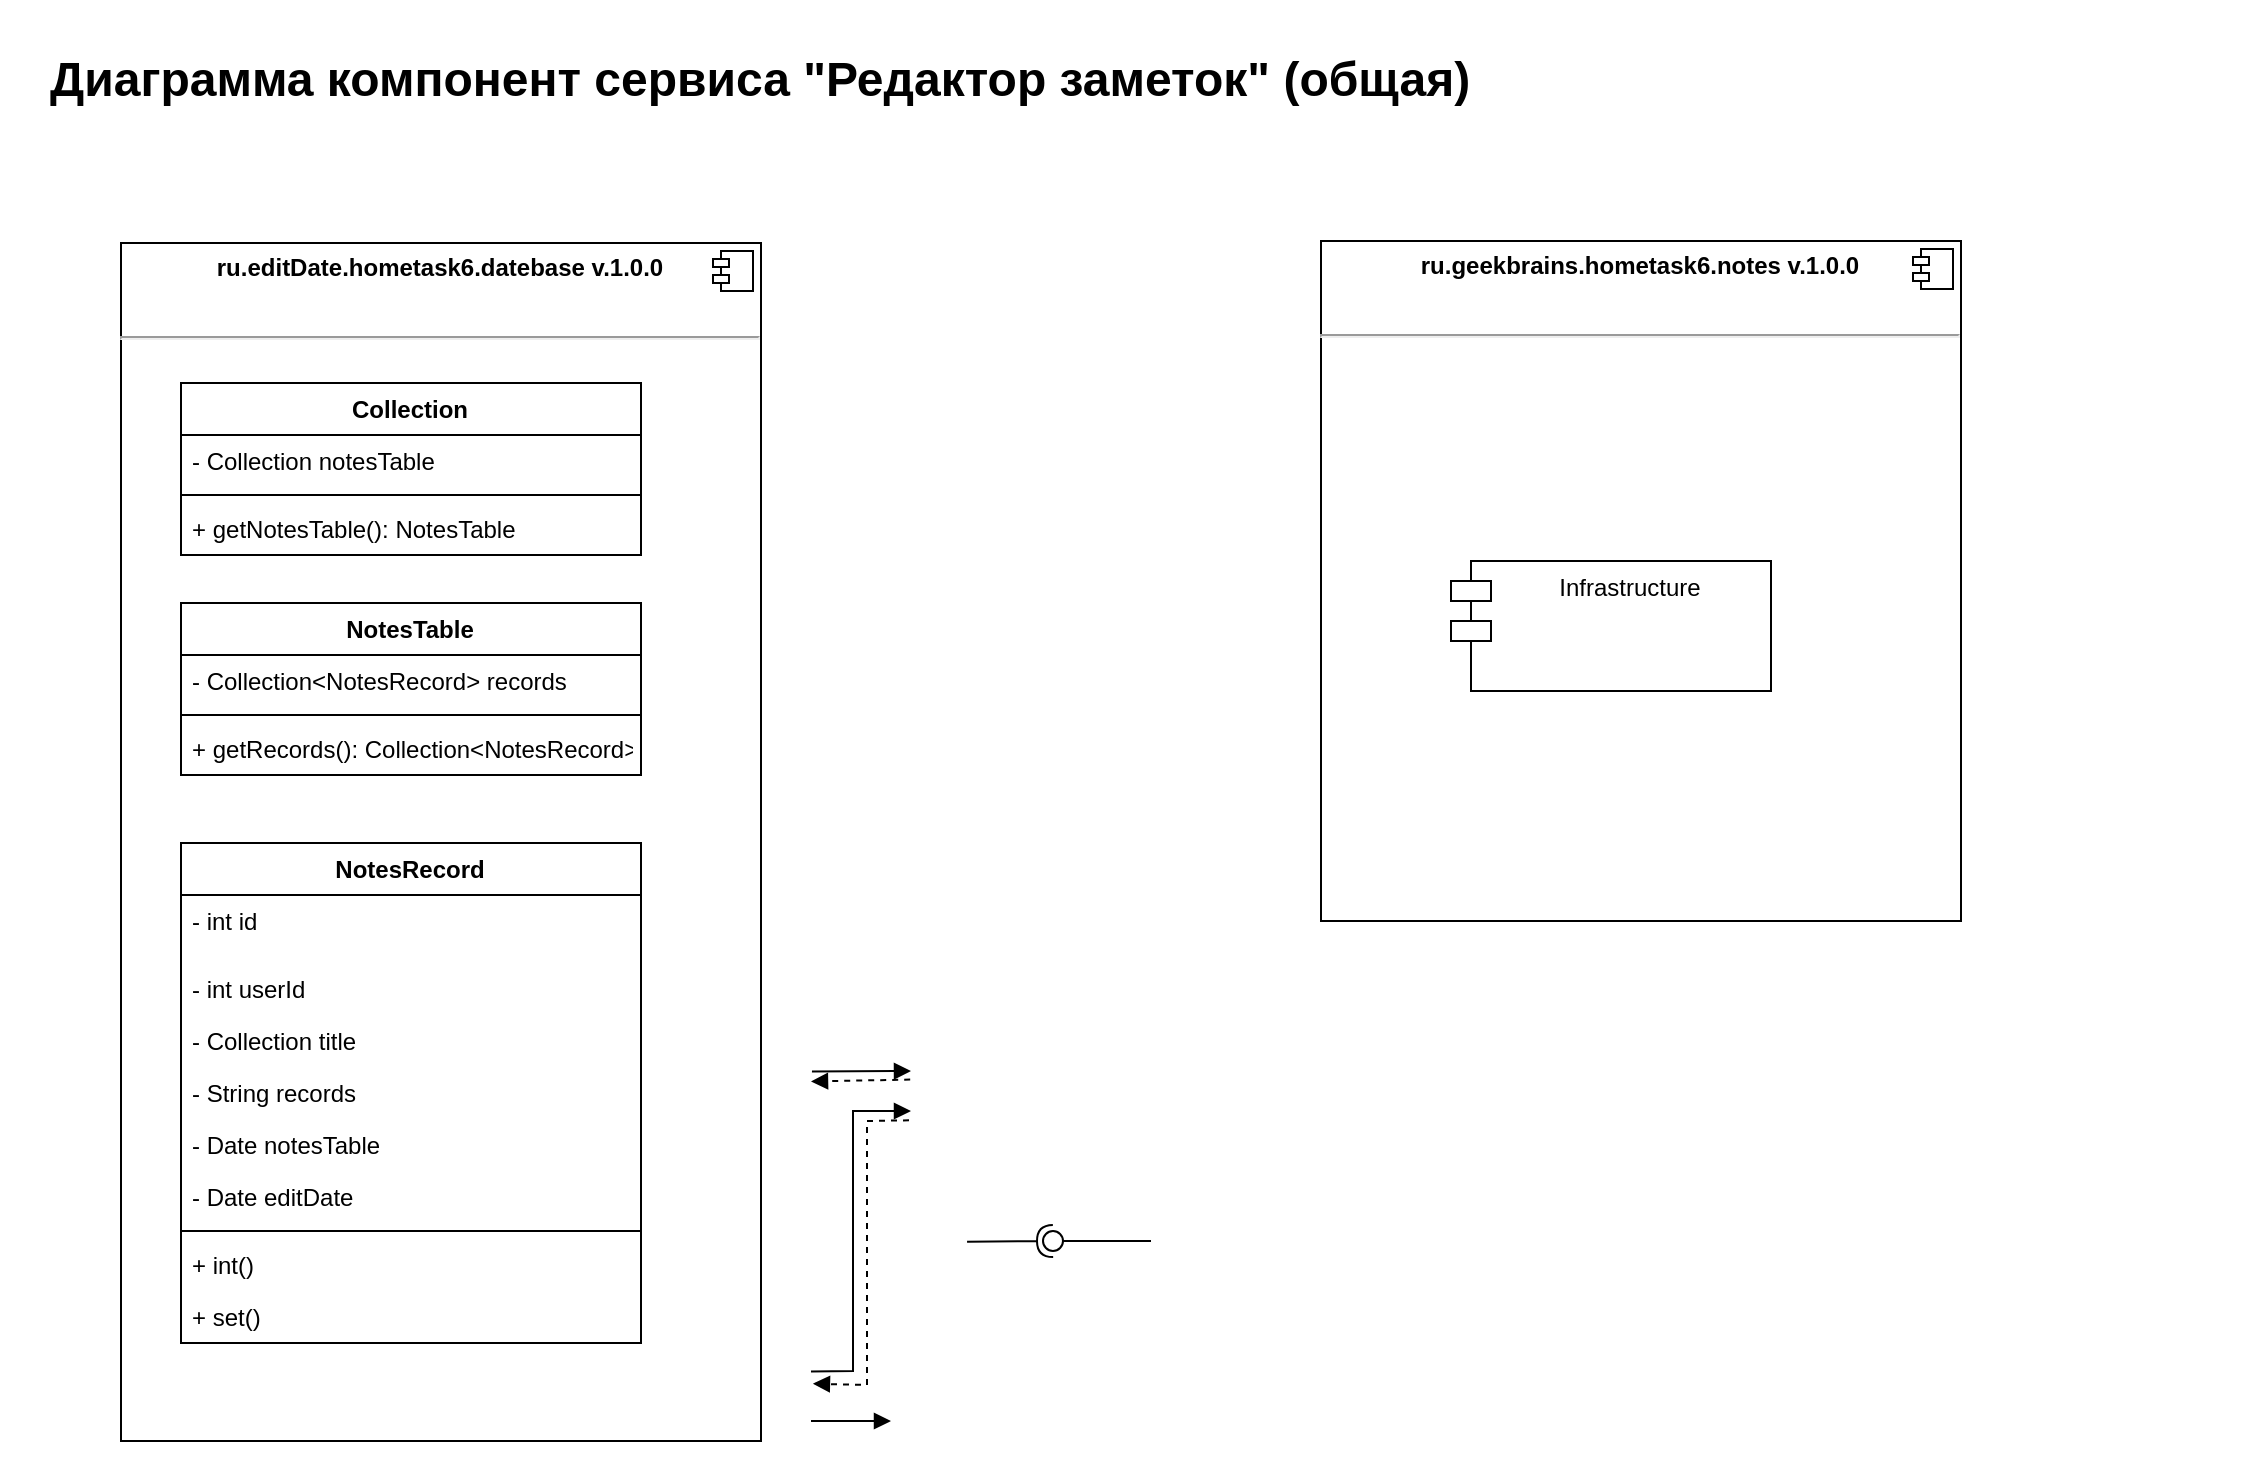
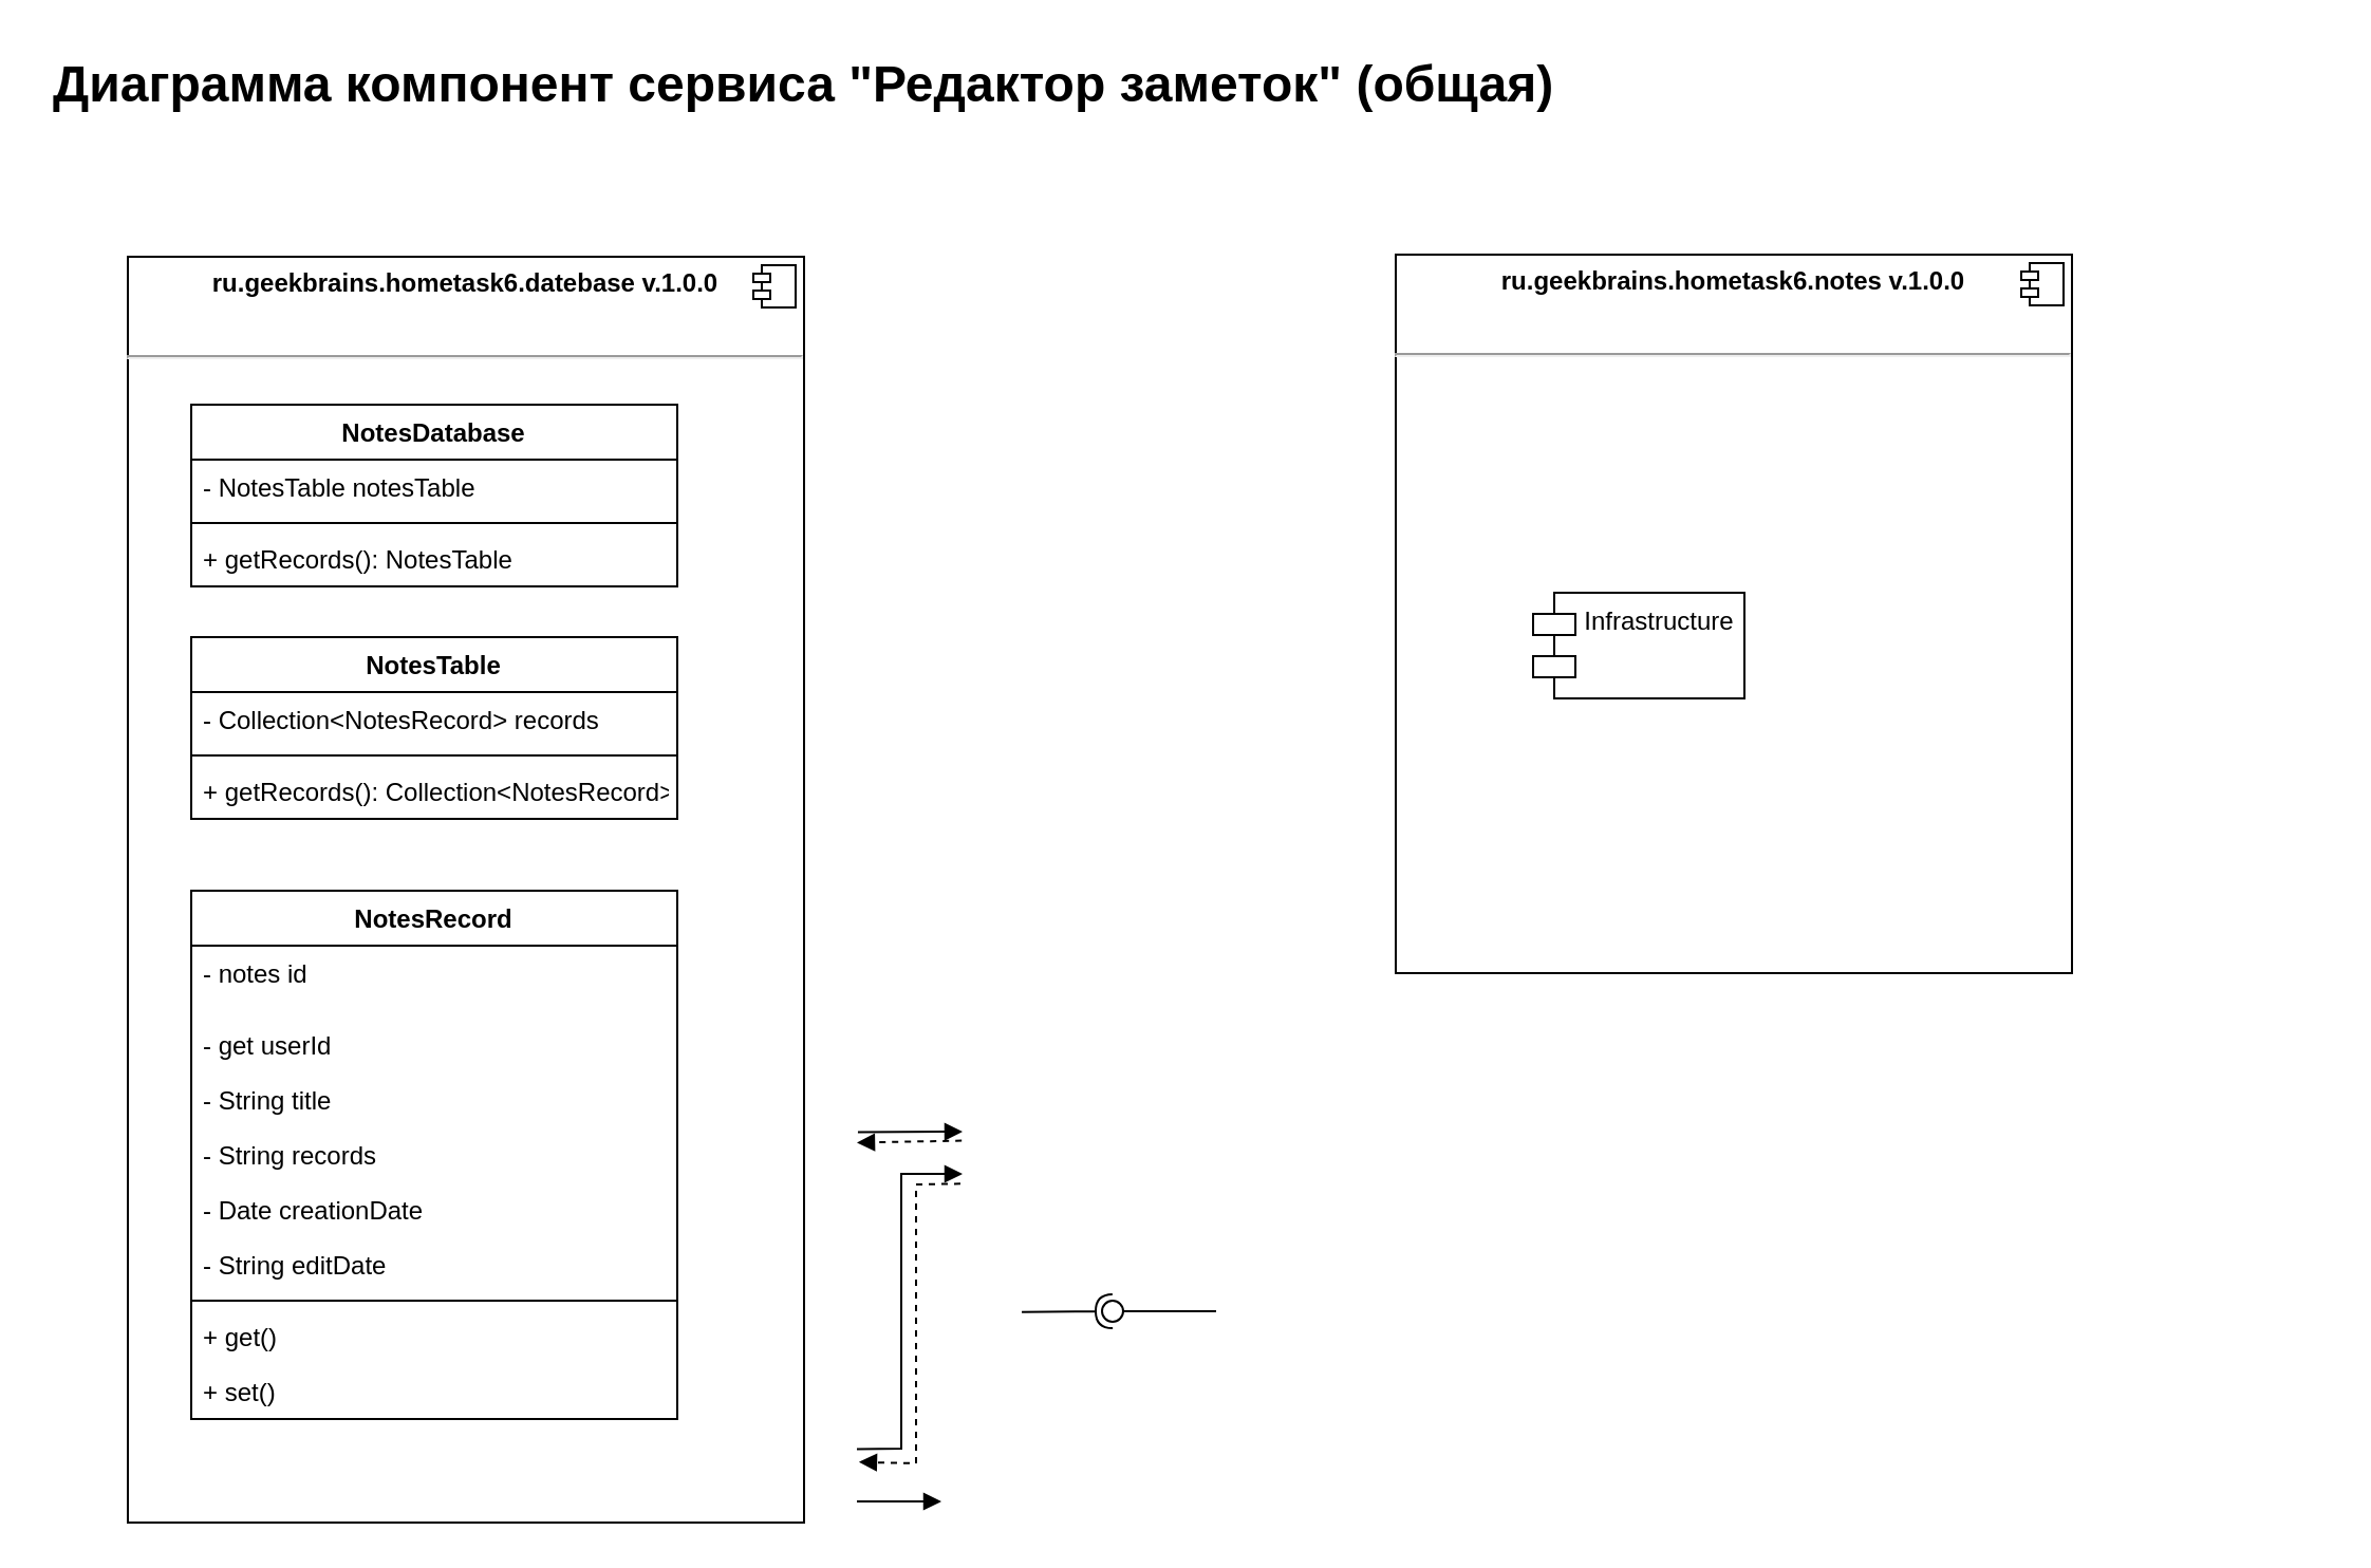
- <mxCell id="8" value="&lt;p style=&quot;margin:0px;margin-top:6px;text-align:center;&quot;&gt;&lt;b&gt;ru.editDate.hometask6.datebase v.1.0.0&lt;/b&gt;&lt;/p&gt;&lt;p style=&quot;margin:0px;margin-top:6px;text-align:center;&quot;&gt;&lt;b&gt;&lt;br&gt;&lt;/b&gt;&lt;/p&gt;&lt;hr&gt;&lt;p style=&quot;margin:0px;margin-left:8px;&quot;&gt;&lt;br&gt;&lt;/p&gt;" style="align=left;overflow=fill;html=1;dropTarget=0;" vertex="1" parent="1"><mxGeometry x="60" y="121" width="320" height="599" as="geometry" /></mxCell>
+ <mxCell id="8" value="&lt;p style=&quot;margin:0px;margin-top:6px;text-align:center;&quot;&gt;&lt;b&gt;ru.geekbrains.hometask6.datebase v.1.0.0&lt;/b&gt;&lt;/p&gt;&lt;p style=&quot;margin:0px;margin-top:6px;text-align:center;&quot;&gt;&lt;b&gt;&lt;br&gt;&lt;/b&gt;&lt;/p&gt;&lt;hr&gt;&lt;p style=&quot;margin:0px;margin-left:8px;&quot;&gt;&lt;br&gt;&lt;/p&gt;" style="align=left;overflow=fill;html=1;dropTarget=0;" vertex="1" parent="1"><mxGeometry x="60" y="121" width="320" height="599" as="geometry" /></mxCell>
- <mxCell id="13" value="Collection" style="swimlane;fontStyle=1;align=center;verticalAlign=top;childLayout=stackLayout;horizontal=1;startSize=26;horizontalStack=0;resizeParent=1;resizeParentMax=0;resizeLast=0;collapsible=1;marginBottom=0;" vertex="1" parent="1"><mxGeometry x="90" y="191" width="230" height="86" as="geometry" /></mxCell>
+ <mxCell id="13" value="NotesDatabase" style="swimlane;fontStyle=1;align=center;verticalAlign=top;childLayout=stackLayout;horizontal=1;startSize=26;horizontalStack=0;resizeParent=1;resizeParentMax=0;resizeLast=0;collapsible=1;marginBottom=0;" vertex="1" parent="1"><mxGeometry x="90" y="191" width="230" height="86" as="geometry" /></mxCell>
- <mxCell id="14" value="- Collection notesTable" style="text;strokeColor=none;fillColor=none;align=left;verticalAlign=top;spacingLeft=4;spacingRight=4;overflow=hidden;rotatable=0;points=[[0,0.5],[1,0.5]];portConstraint=eastwest;" vertex="1" parent="13"><mxGeometry y="26" width="230" height="26" as="geometry" /></mxCell>
+ <mxCell id="14" value="- NotesTable notesTable" style="text;strokeColor=none;fillColor=none;align=left;verticalAlign=top;spacingLeft=4;spacingRight=4;overflow=hidden;rotatable=0;points=[[0,0.5],[1,0.5]];portConstraint=eastwest;" vertex="1" parent="13"><mxGeometry y="26" width="230" height="26" as="geometry" /></mxCell>
- <mxCell id="16" value="+ getNotesTable(): NotesTable" style="text;strokeColor=none;fillColor=none;align=left;verticalAlign=top;spacingLeft=4;spacingRight=4;overflow=hidden;rotatable=0;points=[[0,0.5],[1,0.5]];portConstraint=eastwest;" vertex="1" parent="13"><mxGeometry y="60" width="230" height="26" as="geometry" /></mxCell>
+ <mxCell id="16" value="+ getRecords(): NotesTable" style="text;strokeColor=none;fillColor=none;align=left;verticalAlign=top;spacingLeft=4;spacingRight=4;overflow=hidden;rotatable=0;points=[[0,0.5],[1,0.5]];portConstraint=eastwest;" vertex="1" parent="13"><mxGeometry y="60" width="230" height="26" as="geometry" /></mxCell>
- <mxCell id="12" value="Infrastructure" style="shape=module;align=left;spacingLeft=20;align=center;verticalAlign=top;" vertex="1" parent="1"><mxGeometry x="725" y="280" width="160" height="65" as="geometry" /></mxCell>
+ <mxCell id="12" value="Infrastructure" style="shape=module;align=left;spacingLeft=20;align=center;verticalAlign=top;" vertex="1" parent="1"><mxGeometry x="725" y="280" width="100" height="50" as="geometry" /></mxCell>
- <mxCell id="22" value="- int id" style="text;strokeColor=none;fillColor=none;align=left;verticalAlign=top;spacingLeft=4;spacingRight=4;overflow=hidden;rotatable=0;points=[[0,0.5],[1,0.5]];portConstraint=eastwest;" vertex="1" parent="21"><mxGeometry y="26" width="230" height="34" as="geometry" /></mxCell>
+ <mxCell id="22" value="- notes id" style="text;strokeColor=none;fillColor=none;align=left;verticalAlign=top;spacingLeft=4;spacingRight=4;overflow=hidden;rotatable=0;points=[[0,0.5],[1,0.5]];portConstraint=eastwest;" vertex="1" parent="21"><mxGeometry y="26" width="230" height="34" as="geometry" /></mxCell>
- <mxCell id="23" value="- int userId" style="text;strokeColor=none;fillColor=none;align=left;verticalAlign=top;spacingLeft=4;spacingRight=4;overflow=hidden;rotatable=0;points=[[0,0.5],[1,0.5]];portConstraint=eastwest;" vertex="1" parent="21"><mxGeometry y="60" width="230" height="26" as="geometry" /></mxCell>
+ <mxCell id="23" value="- get userId" style="text;strokeColor=none;fillColor=none;align=left;verticalAlign=top;spacingLeft=4;spacingRight=4;overflow=hidden;rotatable=0;points=[[0,0.5],[1,0.5]];portConstraint=eastwest;" vertex="1" parent="21"><mxGeometry y="60" width="230" height="26" as="geometry" /></mxCell>
- <mxCell id="24" value="- Collection title" style="text;strokeColor=none;fillColor=none;align=left;verticalAlign=top;spacingLeft=4;spacingRight=4;overflow=hidden;rotatable=0;points=[[0,0.5],[1,0.5]];portConstraint=eastwest;" vertex="1" parent="21"><mxGeometry y="86" width="230" height="26" as="geometry" /></mxCell>
+ <mxCell id="24" value="- String title" style="text;strokeColor=none;fillColor=none;align=left;verticalAlign=top;spacingLeft=4;spacingRight=4;overflow=hidden;rotatable=0;points=[[0,0.5],[1,0.5]];portConstraint=eastwest;" vertex="1" parent="21"><mxGeometry y="86" width="230" height="26" as="geometry" /></mxCell>
- <mxCell id="26" value="- Date notesTable" style="text;strokeColor=none;fillColor=none;align=left;verticalAlign=top;spacingLeft=4;spacingRight=4;overflow=hidden;rotatable=0;points=[[0,0.5],[1,0.5]];portConstraint=eastwest;" vertex="1" parent="21"><mxGeometry y="138" width="230" height="26" as="geometry" /></mxCell>
+ <mxCell id="26" value="- Date creationDate" style="text;strokeColor=none;fillColor=none;align=left;verticalAlign=top;spacingLeft=4;spacingRight=4;overflow=hidden;rotatable=0;points=[[0,0.5],[1,0.5]];portConstraint=eastwest;" vertex="1" parent="21"><mxGeometry y="138" width="230" height="26" as="geometry" /></mxCell>
- <mxCell id="27" value="- Date editDate" style="text;strokeColor=none;fillColor=none;align=left;verticalAlign=top;spacingLeft=4;spacingRight=4;overflow=hidden;rotatable=0;points=[[0,0.5],[1,0.5]];portConstraint=eastwest;" vertex="1" parent="21"><mxGeometry y="164" width="230" height="26" as="geometry" /></mxCell>
+ <mxCell id="27" value="- String editDate" style="text;strokeColor=none;fillColor=none;align=left;verticalAlign=top;spacingLeft=4;spacingRight=4;overflow=hidden;rotatable=0;points=[[0,0.5],[1,0.5]];portConstraint=eastwest;" vertex="1" parent="21"><mxGeometry y="164" width="230" height="26" as="geometry" /></mxCell>
- <mxCell id="29" value="+ int()" style="text;strokeColor=none;fillColor=none;align=left;verticalAlign=top;spacingLeft=4;spacingRight=4;overflow=hidden;rotatable=0;points=[[0,0.5],[1,0.5]];portConstraint=eastwest;" vertex="1" parent="21"><mxGeometry y="198" width="230" height="26" as="geometry" /></mxCell>
+ <mxCell id="29" value="+ get()" style="text;strokeColor=none;fillColor=none;align=left;verticalAlign=top;spacingLeft=4;spacingRight=4;overflow=hidden;rotatable=0;points=[[0,0.5],[1,0.5]];portConstraint=eastwest;" vertex="1" parent="21"><mxGeometry y="198" width="230" height="26" as="geometry" /></mxCell>
